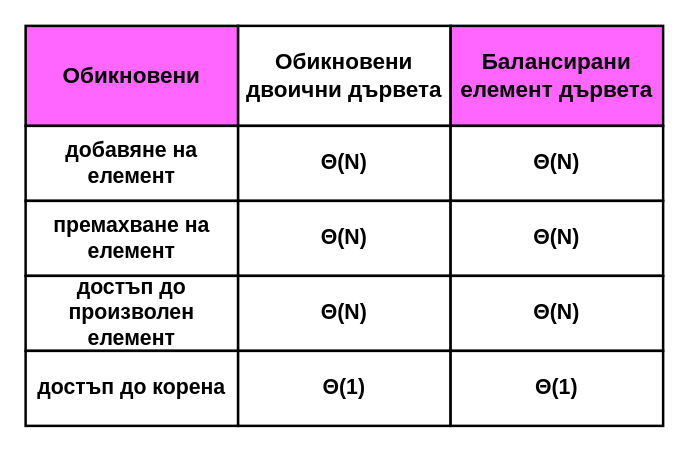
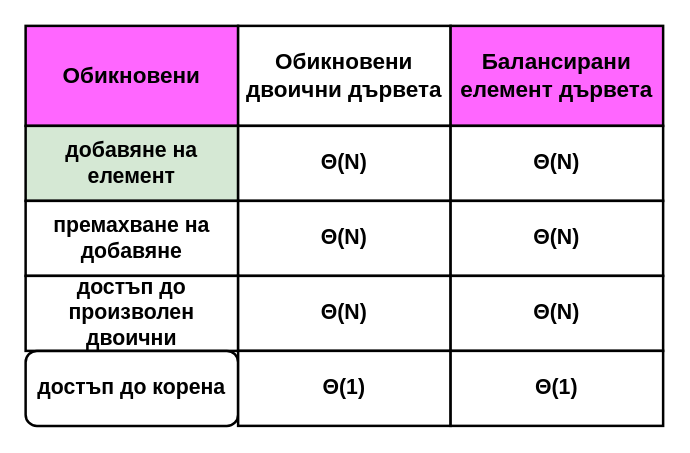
- <mxCell id="5" value="добавяне на елемент" style="rounded=0;whiteSpace=wrap;html=1;fillColor=#FFFFFF;strokeColor=#000000;strokeWidth=2;fontSize=17;fontStyle=1;fontColor=#000000;" vertex="1" parent="1"><mxGeometry y="100" width="170" height="60" as="geometry" x="20" /></mxCell>
+ <mxCell id="5" value="добавяне на елемент" style="rounded=0;whiteSpace=wrap;html=1;fillColor=#d5e8d4;strokeColor=#000000;strokeWidth=2;fontSize=17;fontStyle=1;fontColor=#000000;" vertex="1" parent="1"><mxGeometry y="100" width="170" height="60" as="geometry" x="20" /></mxCell>
- <mxCell id="8" value="премахване на елемент" style="rounded=0;whiteSpace=wrap;html=1;fillColor=#FFFFFF;strokeColor=#000000;strokeWidth=2;fontSize=17;fontStyle=1;fontColor=#000000;" vertex="1" parent="1"><mxGeometry y="160" width="170" height="60" as="geometry" x="20" /></mxCell>
+ <mxCell id="8" value="премахване на добавяне" style="rounded=0;whiteSpace=wrap;html=1;fillColor=#FFFFFF;strokeColor=#000000;strokeWidth=2;fontSize=17;fontStyle=1;fontColor=#000000;" vertex="1" parent="1"><mxGeometry y="160" width="170" height="60" as="geometry" x="20" /></mxCell>
- <mxCell id="11" value="достъп до произволен елемент" style="rounded=0;whiteSpace=wrap;html=1;fillColor=#FFFFFF;strokeColor=#000000;strokeWidth=2;fontSize=17;fontStyle=1;fontColor=#000000;" vertex="1" parent="1"><mxGeometry y="220" width="170" height="60" as="geometry" x="20" /></mxCell>
+ <mxCell id="11" value="достъп до произволен двоични" style="rounded=0;whiteSpace=wrap;html=1;fillColor=#FFFFFF;strokeColor=#000000;strokeWidth=2;fontSize=17;fontStyle=1;fontColor=#000000;" vertex="1" parent="1"><mxGeometry y="220" width="170" height="60" as="geometry" x="20" /></mxCell>
- <mxCell id="14" value="достъп до корена" style="rounded=0;whiteSpace=wrap;html=1;fillColor=#FFFFFF;strokeColor=#000000;strokeWidth=2;fontSize=17;fontStyle=1;fontColor=#000000;" vertex="1" parent="1"><mxGeometry y="280" width="170" height="60" as="geometry" x="20" /></mxCell>
+ <mxCell id="14" value="достъп до корена" style="whiteSpace=wrap;html=1;fillColor=#FFFFFF;strokeColor=#000000;strokeWidth=2;fontSize=17;fontStyle=1;fontColor=#000000;rounded=1;" vertex="1" parent="1"><mxGeometry y="280" width="170" height="60" as="geometry" x="20" /></mxCell>
